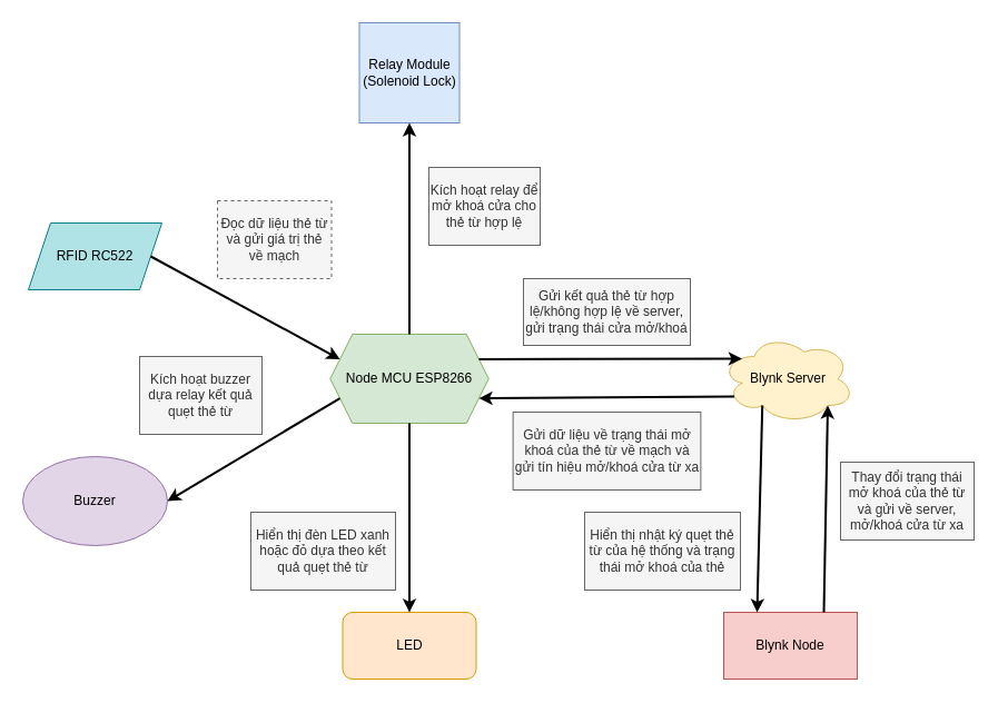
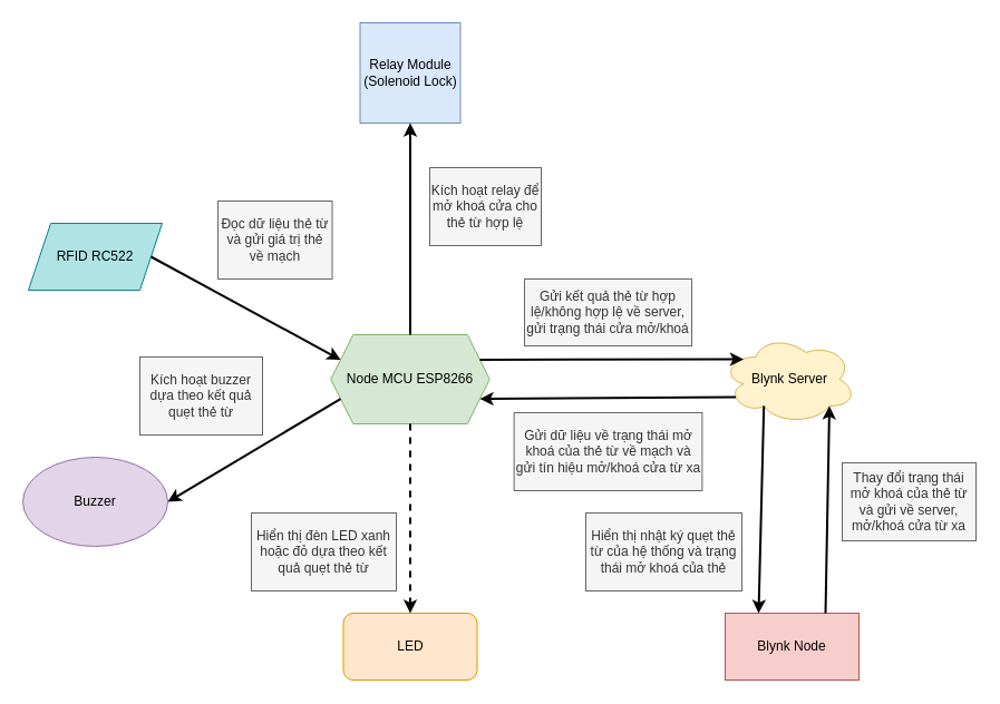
- <mxCell id="23" value="Đọc dữ liệu thẻ từ và gửi giá trị thẻ về mạch" style="rounded=0;whiteSpace=wrap;html=1;fillColor=#f5f5f5;fontColor=#333333;strokeColor=#666666;dashed=1;" parent="1" vertex="1"><mxGeometry x="195" y="180" width="102.5" height="70" as="geometry" /></mxCell>
+ <mxCell id="23" value="Đọc dữ liệu thẻ từ và gửi giá trị thẻ về mạch" style="rounded=0;whiteSpace=wrap;html=1;fillColor=#f5f5f5;fontColor=#333333;strokeColor=#666666;" parent="1" vertex="1"><mxGeometry x="195" y="180" width="102.5" height="70" as="geometry" /></mxCell>
- <mxCell id="22" value="Kích hoạt buzzer dựa relay kết quả quẹt thẻ từ" style="rounded=0;whiteSpace=wrap;html=1;fillColor=#f5f5f5;fontColor=#333333;strokeColor=#666666;" parent="1" vertex="1"><mxGeometry x="125" y="320" width="110" height="70" as="geometry" /></mxCell>
+ <mxCell id="22" value="Kích hoạt buzzer dựa theo kết quả quẹt thẻ từ" style="rounded=0;whiteSpace=wrap;html=1;fillColor=#f5f5f5;fontColor=#333333;strokeColor=#666666;" parent="1" vertex="1"><mxGeometry x="125" y="320" width="110" height="70" as="geometry" /></mxCell>
- <mxCell id="18" value="" style="endArrow=classic;html=1;rounded=0;exitX=0.5;exitY=1;exitDx=0;exitDy=0;entryX=0.5;entryY=0;entryDx=0;entryDy=0;strokeWidth=2;" parent="1" source="4" target="6" edge="1"><mxGeometry width="50" height="50" relative="1" as="geometry"><mxPoint x="660.5" y="640" as="sourcePoint" /><mxPoint x="485.5" y="640" as="targetPoint" /></mxGeometry></mxCell>
+ <mxCell id="18" value="" style="endArrow=classic;html=1;rounded=0;exitX=0.5;exitY=1;exitDx=0;exitDy=0;entryX=0.5;entryY=0;entryDx=0;entryDy=0;strokeWidth=2;dashed=1;" parent="1" source="4" target="6" edge="1"><mxGeometry width="50" height="50" relative="1" as="geometry"><mxPoint x="660.5" y="640" as="sourcePoint" /><mxPoint x="485.5" y="640" as="targetPoint" /></mxGeometry></mxCell>
